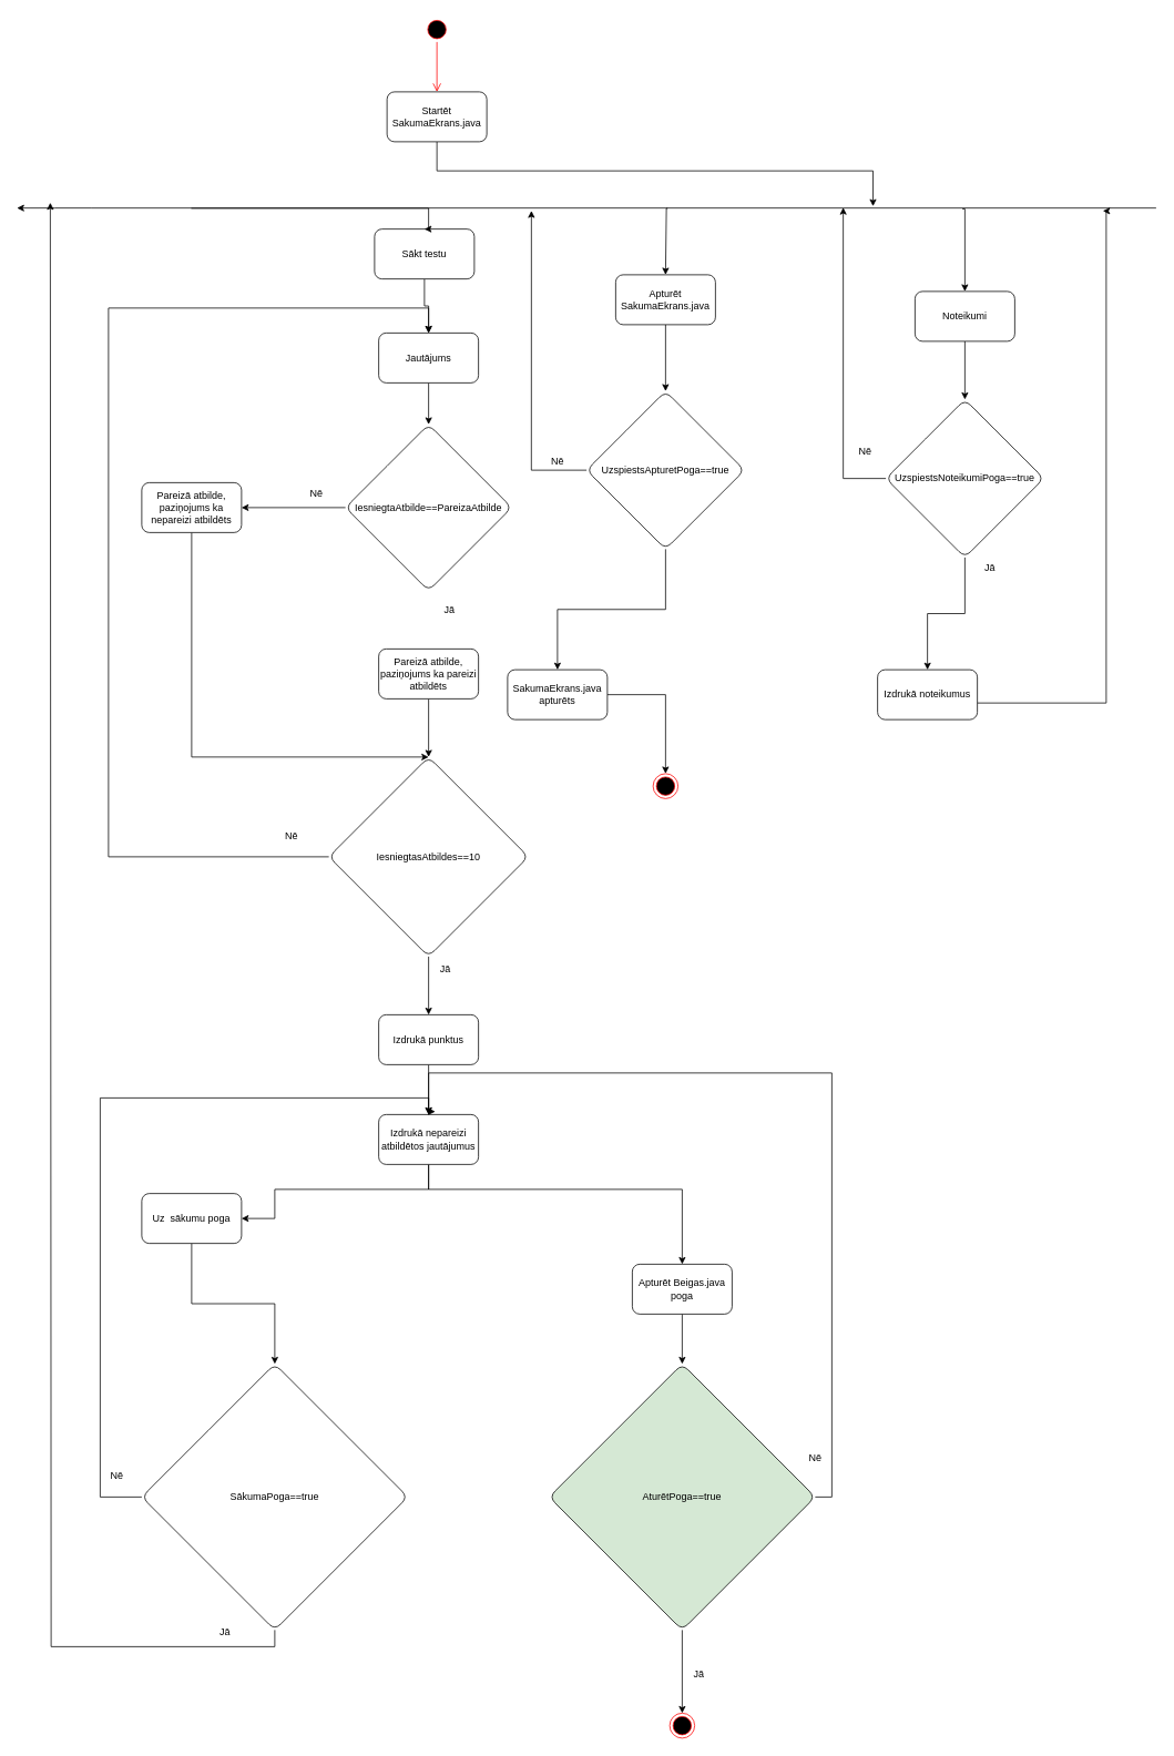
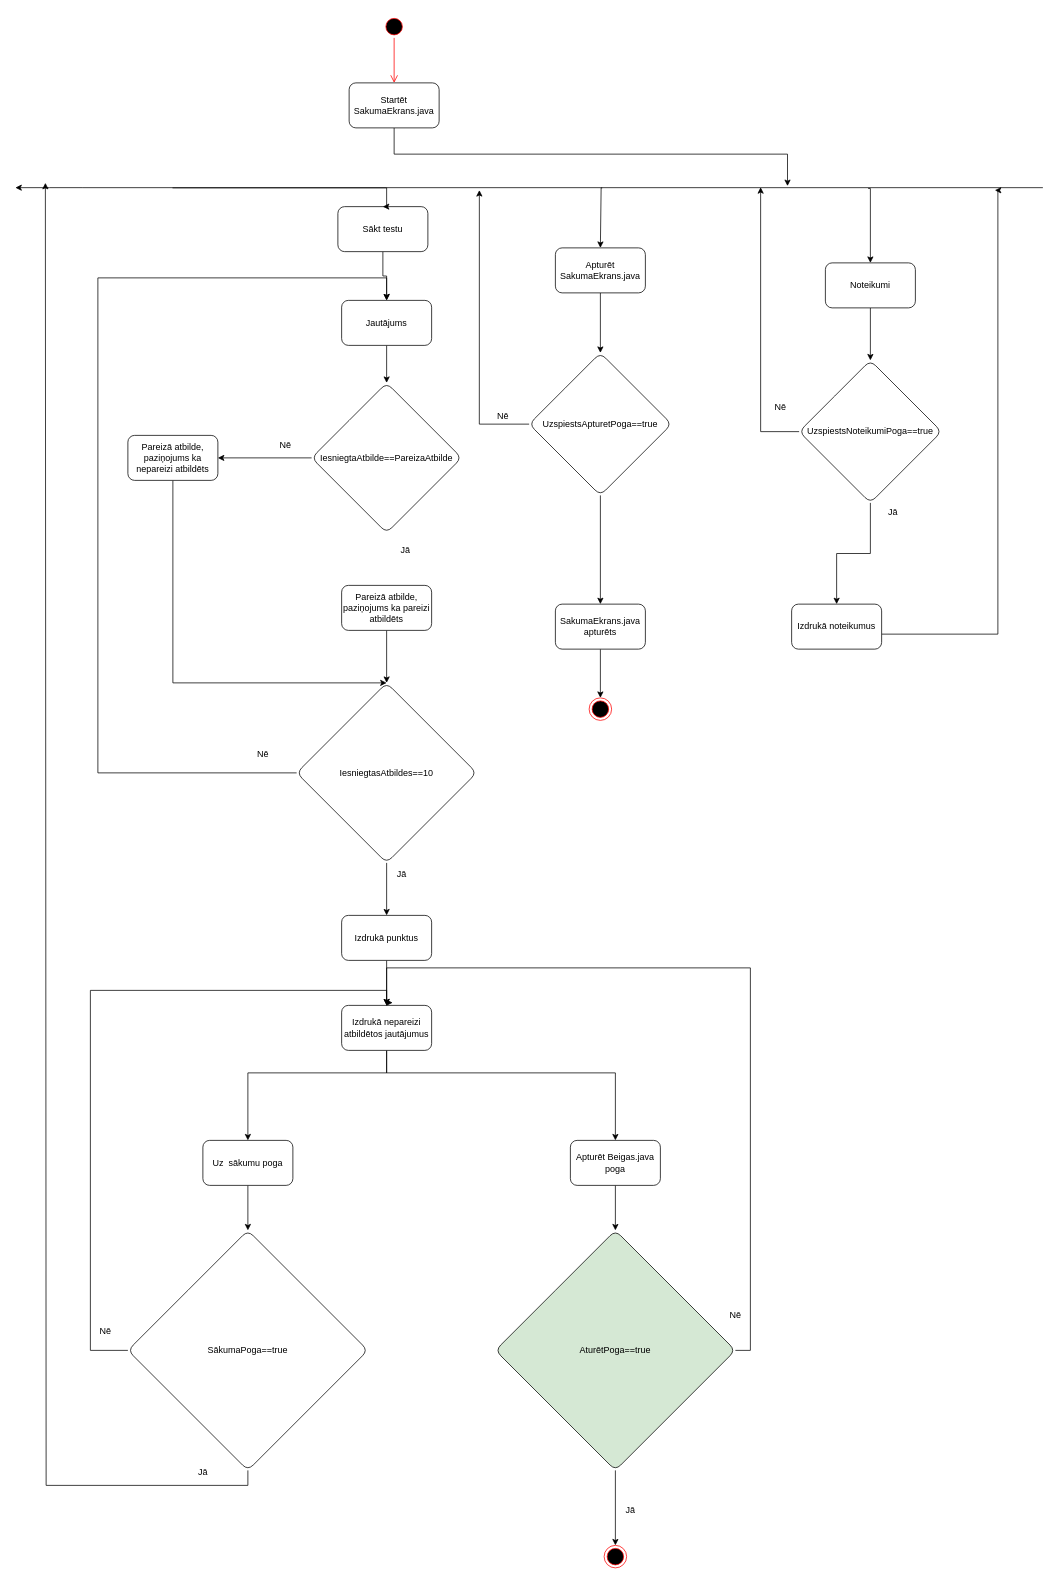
- <mxCell id="19" value="SakumaEkrans.java apturēts" style="whiteSpace=wrap;html=1;rounded=1;" vertex="1" parent="1"><mxGeometry x="610" y="805" width="120" height="60" as="geometry" /></mxCell>
+ <mxCell id="19" value="SakumaEkrans.java apturēts" style="whiteSpace=wrap;html=1;rounded=1;" vertex="1" parent="1"><mxGeometry x="740" y="805" width="120" height="60" as="geometry" /></mxCell>
- <mxCell id="52" value="Uz&amp;nbsp; sākumu poga" style="whiteSpace=wrap;html=1;rounded=1;" vertex="1" parent="1"><mxGeometry x="170" y="1435" width="120" height="60" as="geometry" /></mxCell>
+ <mxCell id="52" value="Uz&amp;nbsp; sākumu poga" style="whiteSpace=wrap;html=1;rounded=1;" vertex="1" parent="1"><mxGeometry x="270" y="1520" width="120" height="60" as="geometry" /></mxCell>
